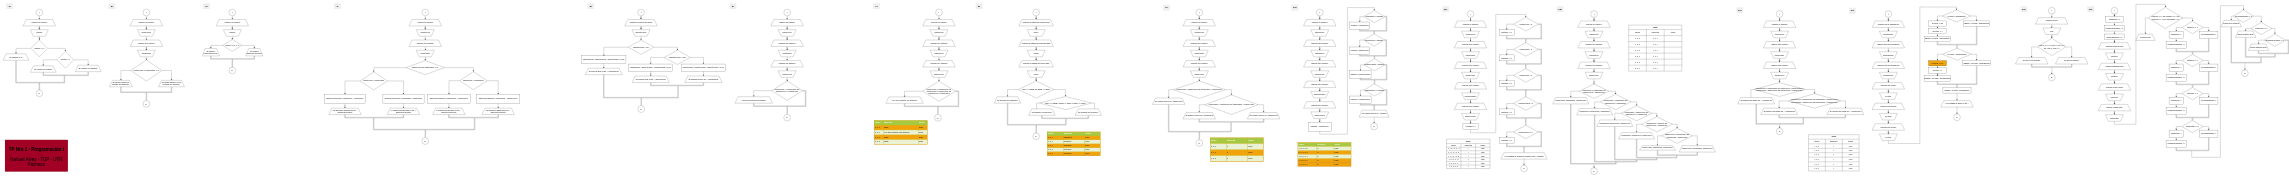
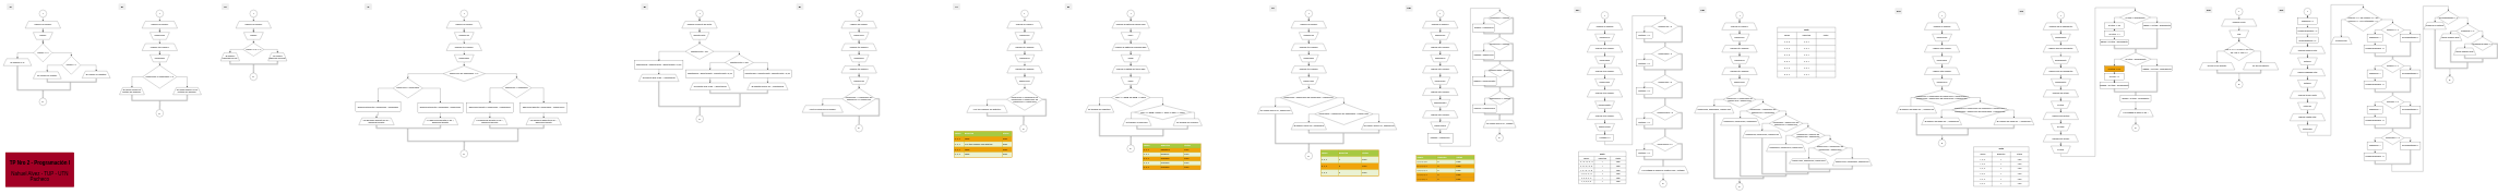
- <mxCell id="222" value="10)" style="html=1;overflow=block;blockSpacing=1;whiteSpace=wrap;fontSize=16.7;fontStyle=1;spacing=3.8;strokeOpacity=0;fillOpacity=100;rounded=1;absoluteArcSize=1;arcSize=9;fillColor=#eeeeee;strokeWidth=0.8;strokeColor=#36393d;fontColor=#000000;" parent="1" vertex="1"><mxGeometry x="8608" y="30" width="45" height="39" as="geometry" /></mxCell>
+ <mxCell id="222" value="10)" style="html=1;overflow=block;blockSpacing=1;whiteSpace=wrap;fontSize=16.7;fontStyle=1;spacing=3.8;strokeOpacity=0;fillOpacity=100;rounded=1;absoluteArcSize=1;arcSize=9;fillColor=#eeeeee;strokeWidth=0.8;strokeColor=#36393d;fontColor=#000000;" parent="1" vertex="1"><mxGeometry x="8583" y="30" width="45" height="39" as="geometry" /></mxCell>
- <mxCell id="76" value="diferenciaAbsoluta = numeroUno - numeroDos" style="rounded=0;whiteSpace=wrap;html=1;" parent="1" vertex="1"><mxGeometry x="2162" y="627" width="274" height="60" as="geometry" /></mxCell>
+ <mxCell id="76" value="diferenciaAbsoluta = numeroUno - numeroDos" style="rounded=0;whiteSpace=wrap;html=1;" parent="1" vertex="1"><mxGeometry x="2172" y="622" width="274" height="60" as="geometry" /></mxCell>
